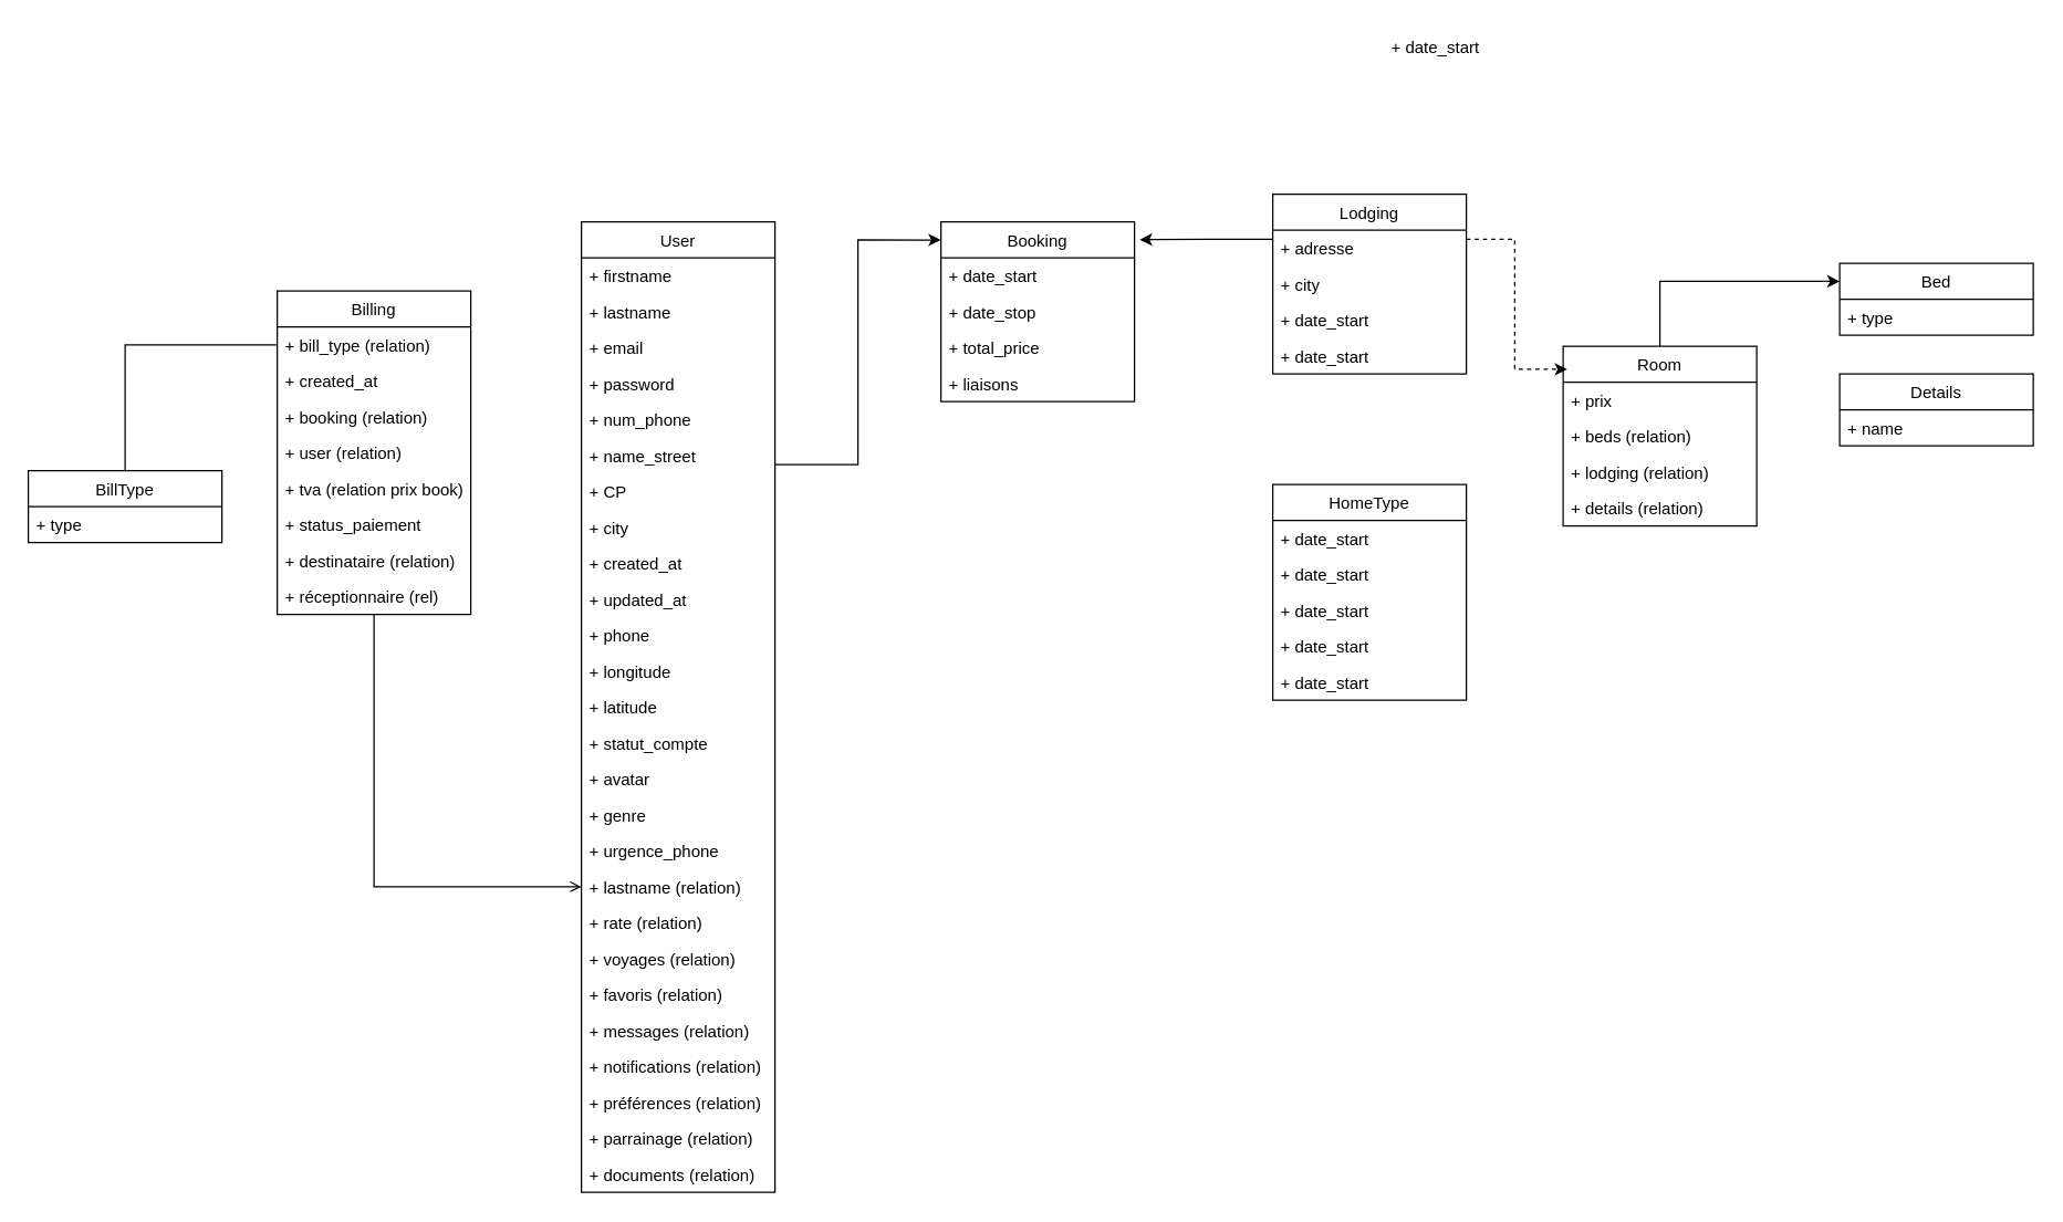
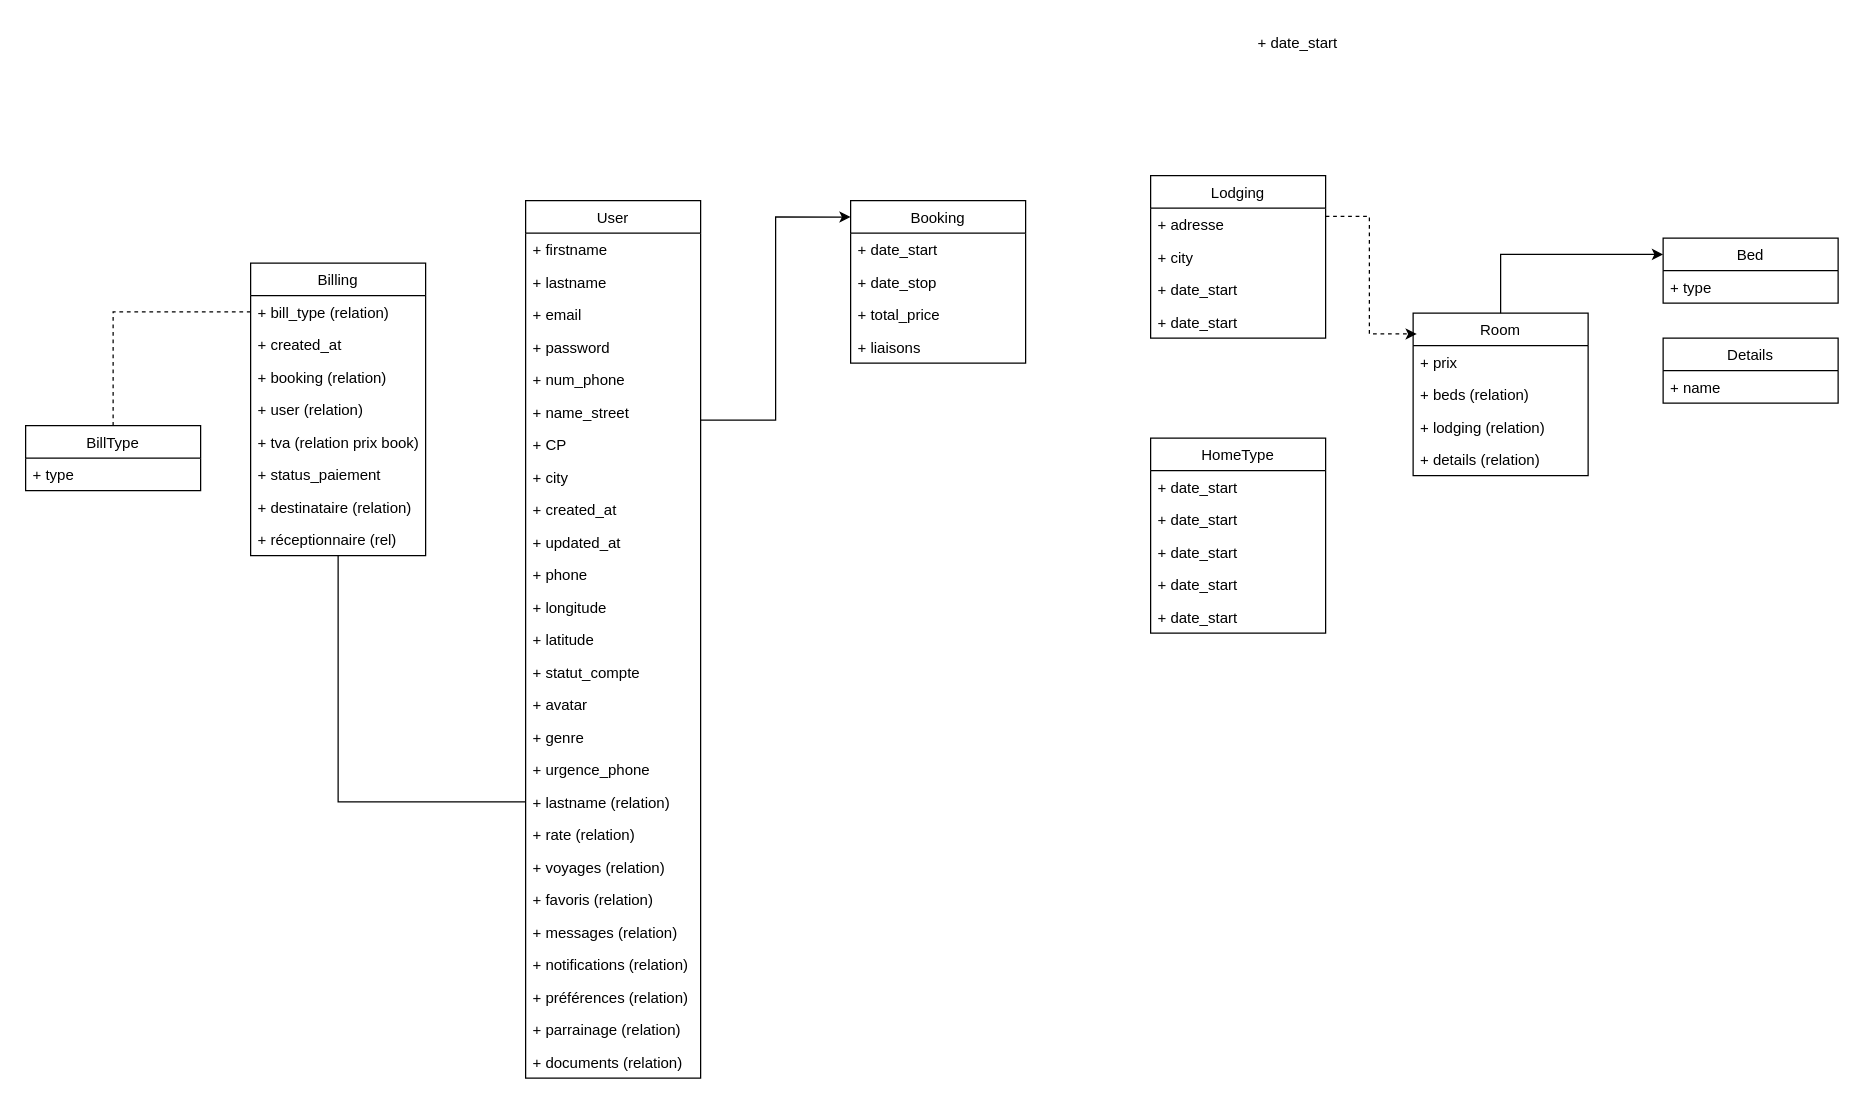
- <mxCell id="35" style="edgeStyle=orthogonalEdgeStyle;rounded=0;orthogonalLoop=1;jettySize=auto;html=1;exitX=0;exitY=0.25;exitDx=0;exitDy=0;entryX=1.027;entryY=0.099;entryDx=0;entryDy=0;entryPerimeter=0;" edge="1" parent="1" source="37" target="2"><mxGeometry relative="1" as="geometry" /></mxCell>
- <mxCell id="71" style="edgeStyle=orthogonalEdgeStyle;rounded=0;orthogonalLoop=1;jettySize=auto;html=1;exitX=0;exitY=0.5;exitDx=0;exitDy=0;entryX=0.5;entryY=0;entryDx=0;entryDy=0;endArrow=none;endFill=0;" edge="1" parent="1" source="61" target="69"><mxGeometry relative="1" as="geometry" /></mxCell>
+ <mxCell id="71" style="edgeStyle=orthogonalEdgeStyle;rounded=0;orthogonalLoop=1;jettySize=auto;html=1;exitX=0;exitY=0.5;exitDx=0;exitDy=0;entryX=0.5;entryY=0;entryDx=0;entryDy=0;endArrow=none;endFill=0;dashed=1;" edge="1" parent="1" source="61" target="69"><mxGeometry relative="1" as="geometry" /></mxCell>
- <mxCell id="59" style="edgeStyle=orthogonalEdgeStyle;rounded=0;orthogonalLoop=1;jettySize=auto;html=1;entryX=0;entryY=0.5;entryDx=0;entryDy=0;endArrow=open;endFill=0;" edge="1" parent="1" source="60" target="26"><mxGeometry relative="1" as="geometry" /></mxCell>
+ <mxCell id="59" style="edgeStyle=orthogonalEdgeStyle;rounded=0;orthogonalLoop=1;jettySize=auto;html=1;entryX=0;entryY=0.5;entryDx=0;entryDy=0;endArrow=none;endFill=0;" edge="1" parent="1" source="60" target="26"><mxGeometry relative="1" as="geometry" /></mxCell>
